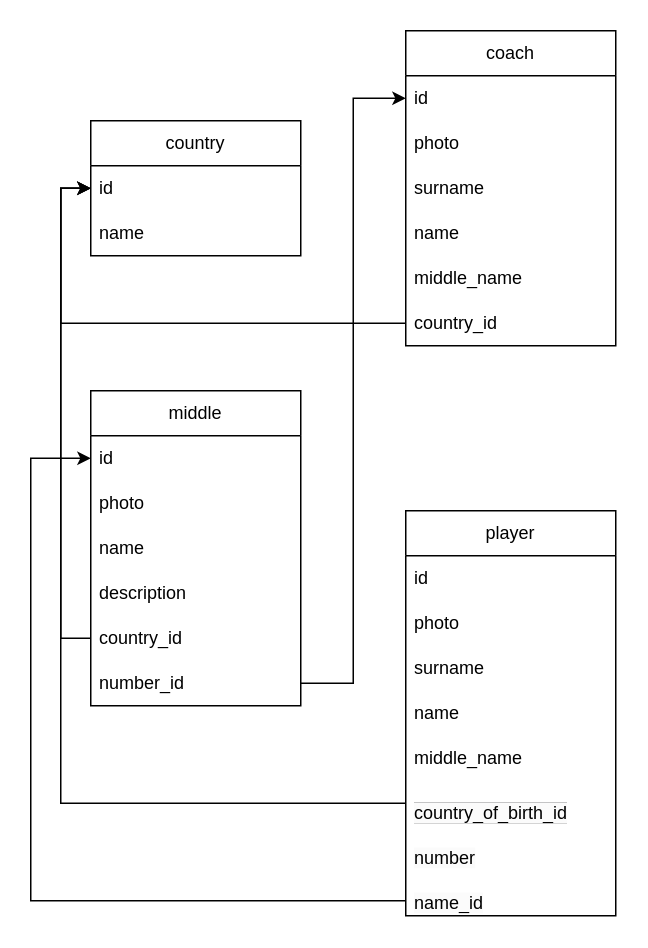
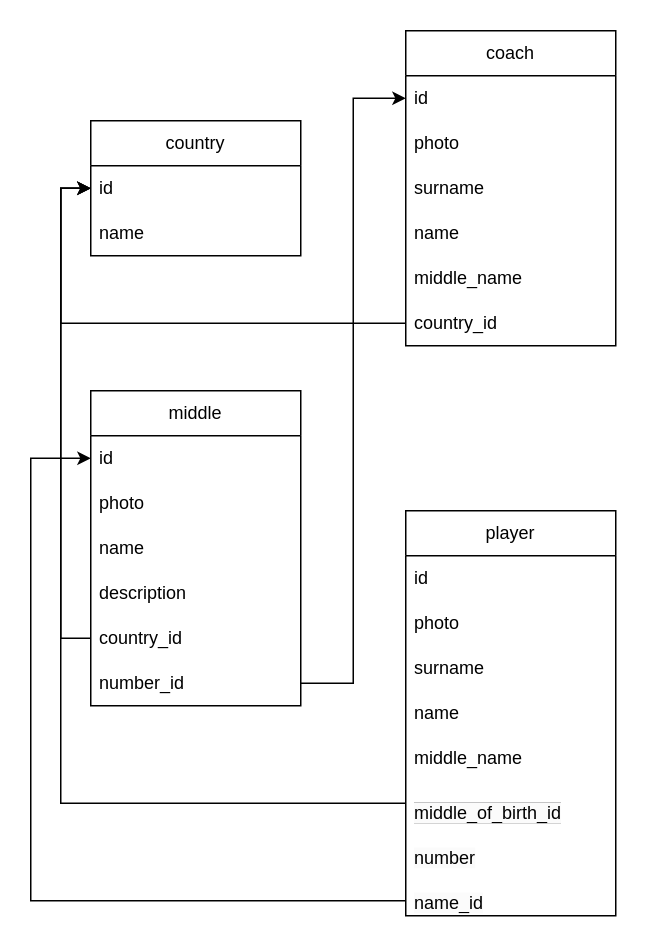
- <mxCell id="25" value="&lt;div style=&quot;background-color: rgb(30, 31, 34); color: rgb(188, 190, 196);&quot;&gt;&lt;pre style=&quot;font-family: &amp;quot;JetBrains Mono&amp;quot;, monospace;&quot;&gt;&lt;span style=&quot;caret-color: rgb(0, 0, 0); color: rgb(0, 0, 0); font-family: Helvetica; white-space: normal; background-color: rgb(251, 251, 251);&quot;&gt;country_of_birth_id&lt;/span&gt;&lt;br&gt;&lt;/pre&gt;&lt;/div&gt;" style="text;strokeColor=none;fillColor=none;align=left;verticalAlign=middle;spacingLeft=4;spacingRight=4;overflow=hidden;points=[[0,0.5],[1,0.5]];portConstraint=eastwest;rotatable=0;whiteSpace=wrap;html=1;" vertex="1" parent="19"><mxGeometry y="180" width="140" height="30" as="geometry" /></mxCell>
+ <mxCell id="25" value="&lt;div style=&quot;background-color: rgb(30, 31, 34); color: rgb(188, 190, 196);&quot;&gt;&lt;pre style=&quot;font-family: &amp;quot;JetBrains Mono&amp;quot;, monospace;&quot;&gt;&lt;span style=&quot;caret-color: rgb(0, 0, 0); color: rgb(0, 0, 0); font-family: Helvetica; white-space: normal; background-color: rgb(251, 251, 251);&quot;&gt;middle_of_birth_id&lt;/span&gt;&lt;br&gt;&lt;/pre&gt;&lt;/div&gt;" style="text;strokeColor=none;fillColor=none;align=left;verticalAlign=middle;spacingLeft=4;spacingRight=4;overflow=hidden;points=[[0,0.5],[1,0.5]];portConstraint=eastwest;rotatable=0;whiteSpace=wrap;html=1;" vertex="1" parent="19"><mxGeometry y="180" width="140" height="30" as="geometry" /></mxCell>
